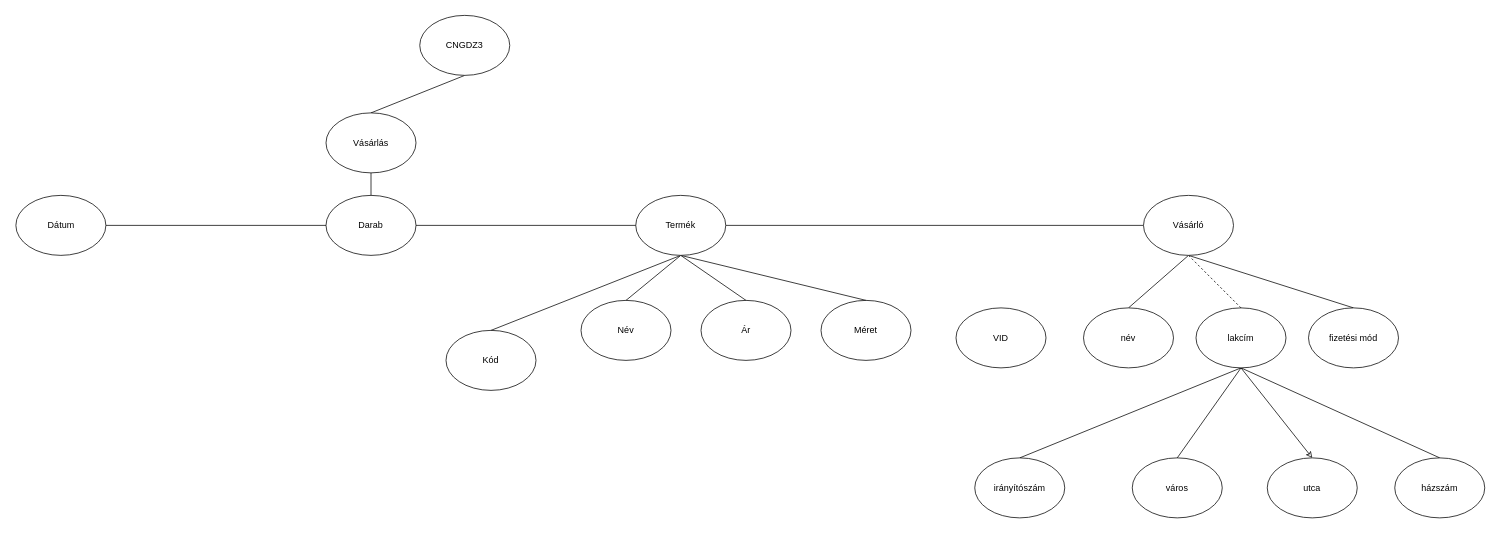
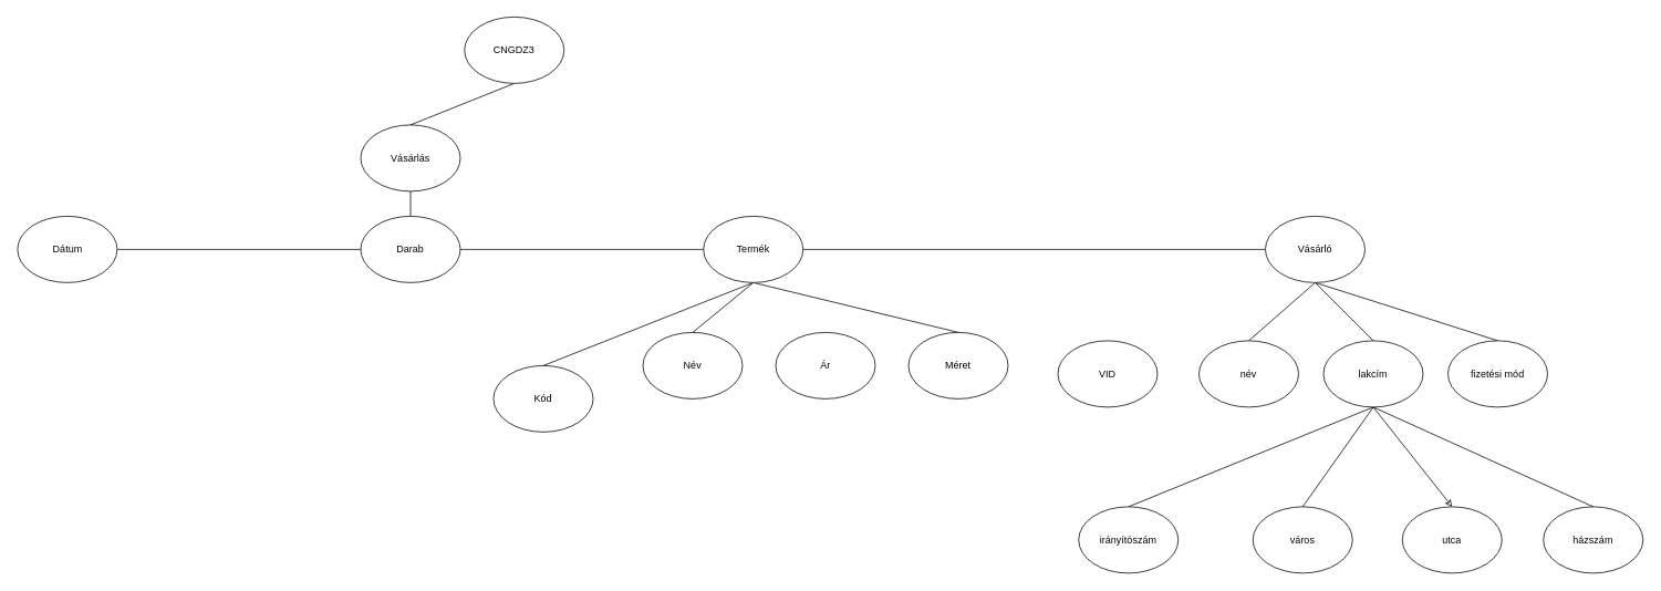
- <mxCell id="7" style="rounded=0;orthogonalLoop=1;jettySize=auto;html=1;exitX=0.5;exitY=1;exitDx=0;exitDy=0;entryX=0.5;entryY=0;entryDx=0;entryDy=0;endArrow=none;endFill=0;" edge="1" parent="1" source="11" target="18"><mxGeometry relative="1" as="geometry" /></mxCell>
- <mxCell id="21" style="rounded=0;orthogonalLoop=1;jettySize=auto;html=1;exitX=0.5;exitY=1;exitDx=0;exitDy=0;entryX=0.5;entryY=0;entryDx=0;entryDy=0;endArrow=none;endFill=0;dashed=1;" edge="1" parent="1" source="23" target="30"><mxGeometry relative="1" as="geometry" /></mxCell>
+ <mxCell id="21" style="rounded=0;orthogonalLoop=1;jettySize=auto;html=1;exitX=0.5;exitY=1;exitDx=0;exitDy=0;entryX=0.5;entryY=0;entryDx=0;entryDy=0;endArrow=none;endFill=0;" edge="1" parent="1" source="23" target="30"><mxGeometry relative="1" as="geometry" /></mxCell>
